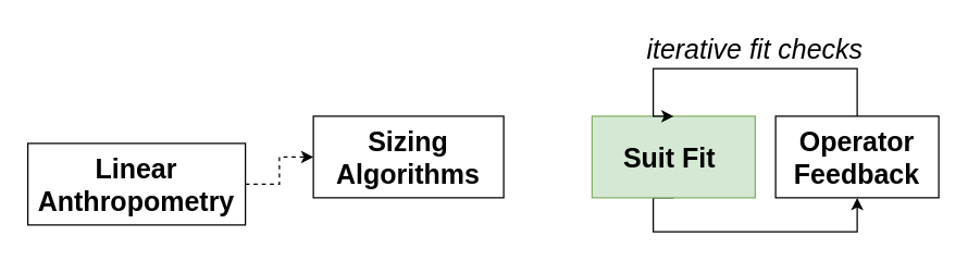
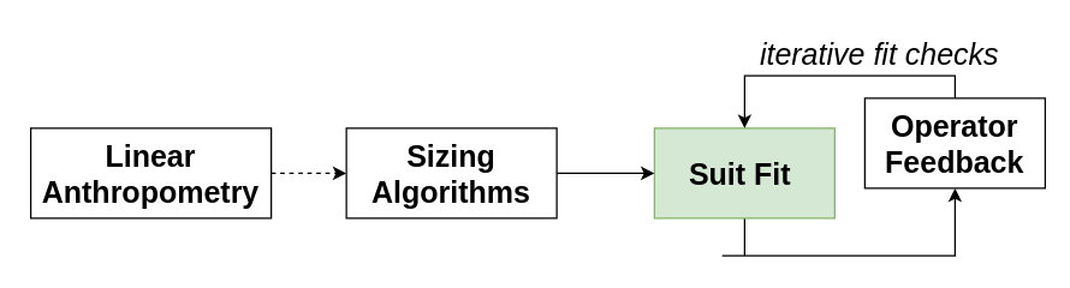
- <mxCell id="10" value="&lt;i&gt;iterative fit checks&lt;/i&gt;" style="text;html=1;strokeColor=none;fillColor=none;align=center;verticalAlign=middle;whiteSpace=wrap;rounded=0;fontSize=20;" vertex="1" parent="1"><mxGeometry x="470" y="20" width="170" height="30" as="geometry" /></mxCell>
+ <mxCell id="10" value="&lt;i&gt;iterative fit checks&lt;/i&gt;" style="text;html=1;strokeColor=none;fillColor=none;align=center;verticalAlign=middle;whiteSpace=wrap;rounded=0;fontSize=20;" vertex="1" parent="1"><mxGeometry x="500" y="20" width="170" height="30" as="geometry" /></mxCell>
+ <mxCell id="6" style="edgeStyle=orthogonalEdgeStyle;rounded=0;orthogonalLoop=1;jettySize=auto;html=1;exitX=1;exitY=0.5;exitDx=0;exitDy=0;entryX=0;entryY=0.5;entryDx=0;entryDy=0;fontSize=20;" edge="1" parent="1" source="7" target="3"><mxGeometry relative="1" as="geometry" /></mxCell>
- <mxCell id="9" value="&lt;span style=&quot;font-size: 20px&quot;&gt;Operator Feedback&lt;/span&gt;" style="text;html=1;strokeColor=default;fillColor=none;align=center;verticalAlign=middle;whiteSpace=wrap;rounded=0;fontStyle=1" vertex="1" parent="1"><mxGeometry x="570" y="85" width="120" height="60" as="geometry" /></mxCell>
+ <mxCell id="9" value="&lt;span style=&quot;font-size: 20px&quot;&gt;Operator Feedback&lt;/span&gt;" style="text;html=1;strokeColor=default;fillColor=none;align=center;verticalAlign=middle;whiteSpace=wrap;rounded=0;fontStyle=1" vertex="1" parent="1"><mxGeometry x="575" y="65" width="120" height="60" as="geometry" /></mxCell>
- <mxCell id="5" value="&lt;font style=&quot;font-size: 20px&quot;&gt;Linear Anthropometry&lt;/font&gt;" style="text;html=1;strokeColor=default;fillColor=none;align=center;verticalAlign=middle;whiteSpace=wrap;rounded=0;fontStyle=1" vertex="1" parent="1"><mxGeometry x="20" y="105" width="160" height="60" as="geometry" /></mxCell>
+ <mxCell id="5" value="&lt;font style=&quot;font-size: 20px&quot;&gt;Linear Anthropometry&lt;/font&gt;" style="text;html=1;strokeColor=default;fillColor=none;align=center;verticalAlign=middle;whiteSpace=wrap;rounded=0;fontStyle=1" vertex="1" parent="1"><mxGeometry x="20" y="85" width="160" height="60" as="geometry" /></mxCell>
